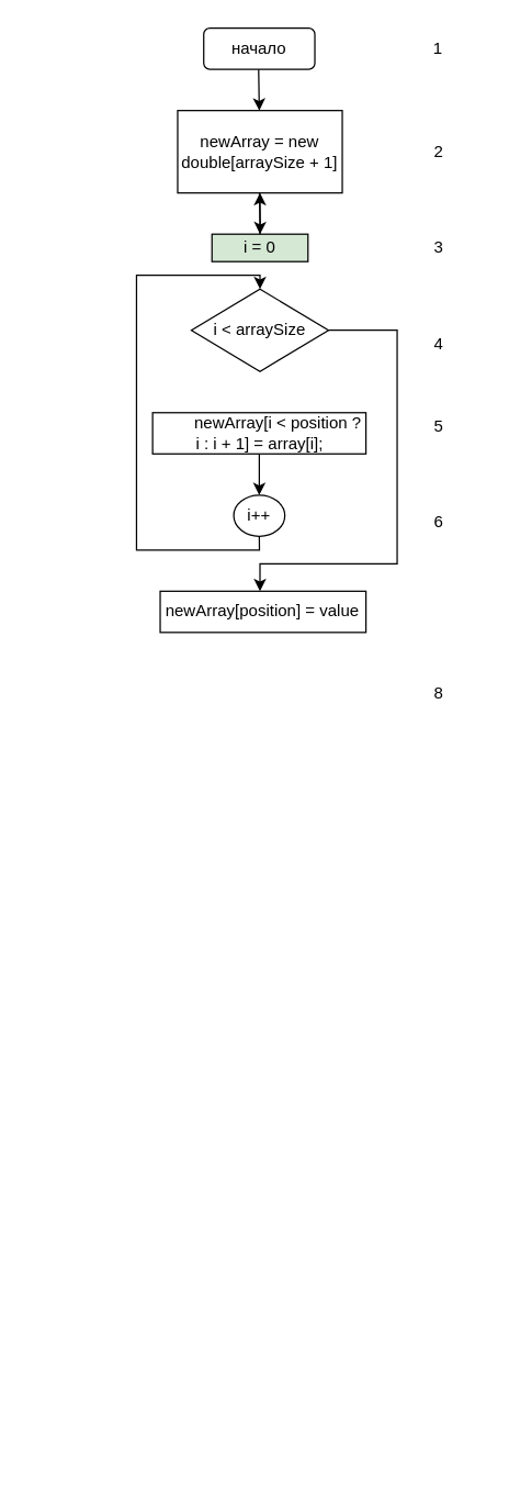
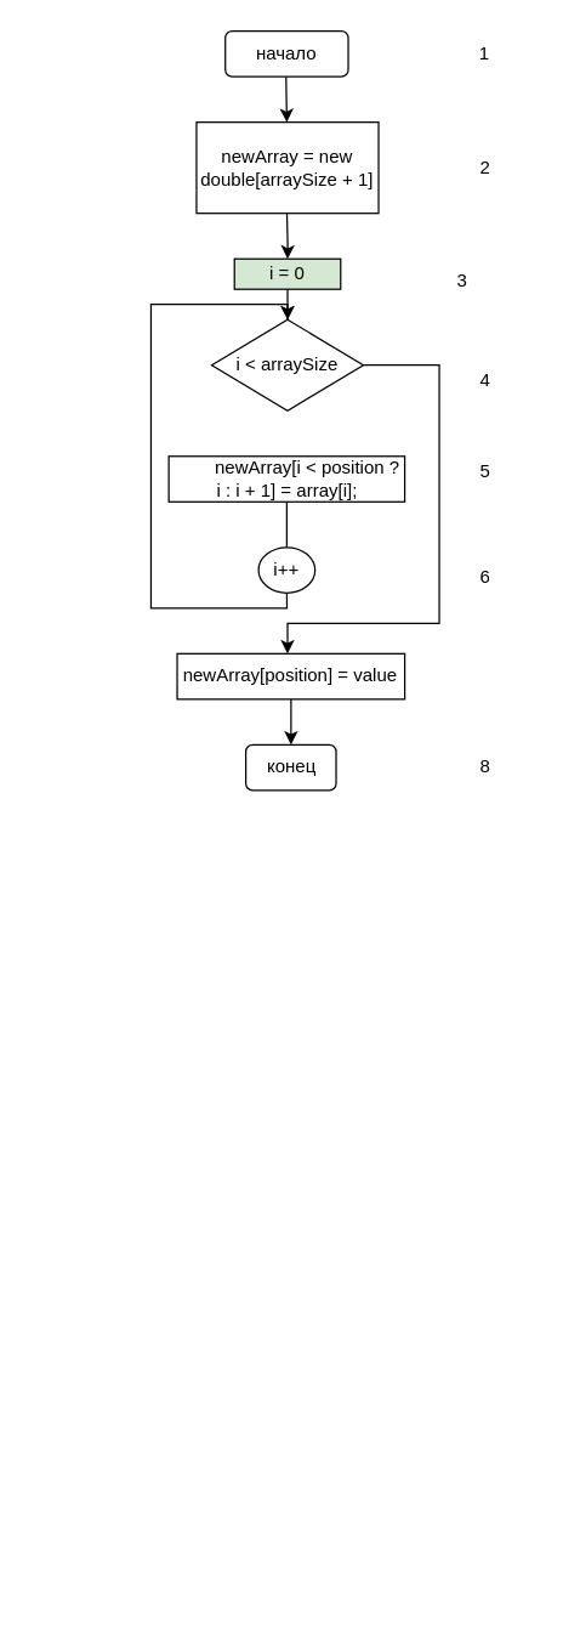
- <mxCell id="14" value="" style="edgeStyle=orthogonalEdgeStyle;rounded=0;orthogonalLoop=1;jettySize=auto;html=1;" parent="1" source="15" target="24" edge="1"><mxGeometry relative="1" as="geometry" /></mxCell>
+ <mxCell id="14" value="" style="edgeStyle=orthogonalEdgeStyle;rounded=0;orthogonalLoop=1;jettySize=auto;html=1;" parent="1" source="15" target="11" edge="1"><mxGeometry relative="1" as="geometry" /></mxCell>
- <mxCell id="8" value="3" style="text;html=1;align=center;verticalAlign=middle;resizable=0;points=[];autosize=1;strokeColor=none;fillColor=none;" parent="1" vertex="1"><mxGeometry x="309" y="170" width="20" height="20" as="geometry" /></mxCell>
+ <mxCell id="8" value="3" style="text;html=1;align=center;verticalAlign=middle;resizable=0;points=[];autosize=1;strokeColor=none;fillColor=none;" parent="1" vertex="1"><mxGeometry x="294" y="175" width="20" height="20" as="geometry" /></mxCell>
- <mxCell id="12" value="" style="edgeStyle=orthogonalEdgeStyle;rounded=0;orthogonalLoop=1;jettySize=auto;html=1;" parent="1" source="13" target="17" edge="1"><mxGeometry relative="1" as="geometry" /></mxCell>
+ <mxCell id="12" value="" style="edgeStyle=orthogonalEdgeStyle;rounded=0;orthogonalLoop=1;jettySize=auto;html=1;endArrow=none;" parent="1" source="13" target="17" edge="1"><mxGeometry relative="1" as="geometry" /></mxCell>
+ <mxCell id="18" value="" style="edgeStyle=orthogonalEdgeStyle;rounded=0;orthogonalLoop=1;jettySize=auto;html=1;" edge="1" parent="1" source="19" target="7"><mxGeometry relative="1" as="geometry" /></mxCell>
+ <mxCell id="7" value="конец" style="rounded=1;whiteSpace=wrap;html=1;" parent="1" vertex="1"><mxGeometry x="161.5" y="490" width="59.5" height="30" as="geometry" /></mxCell>
